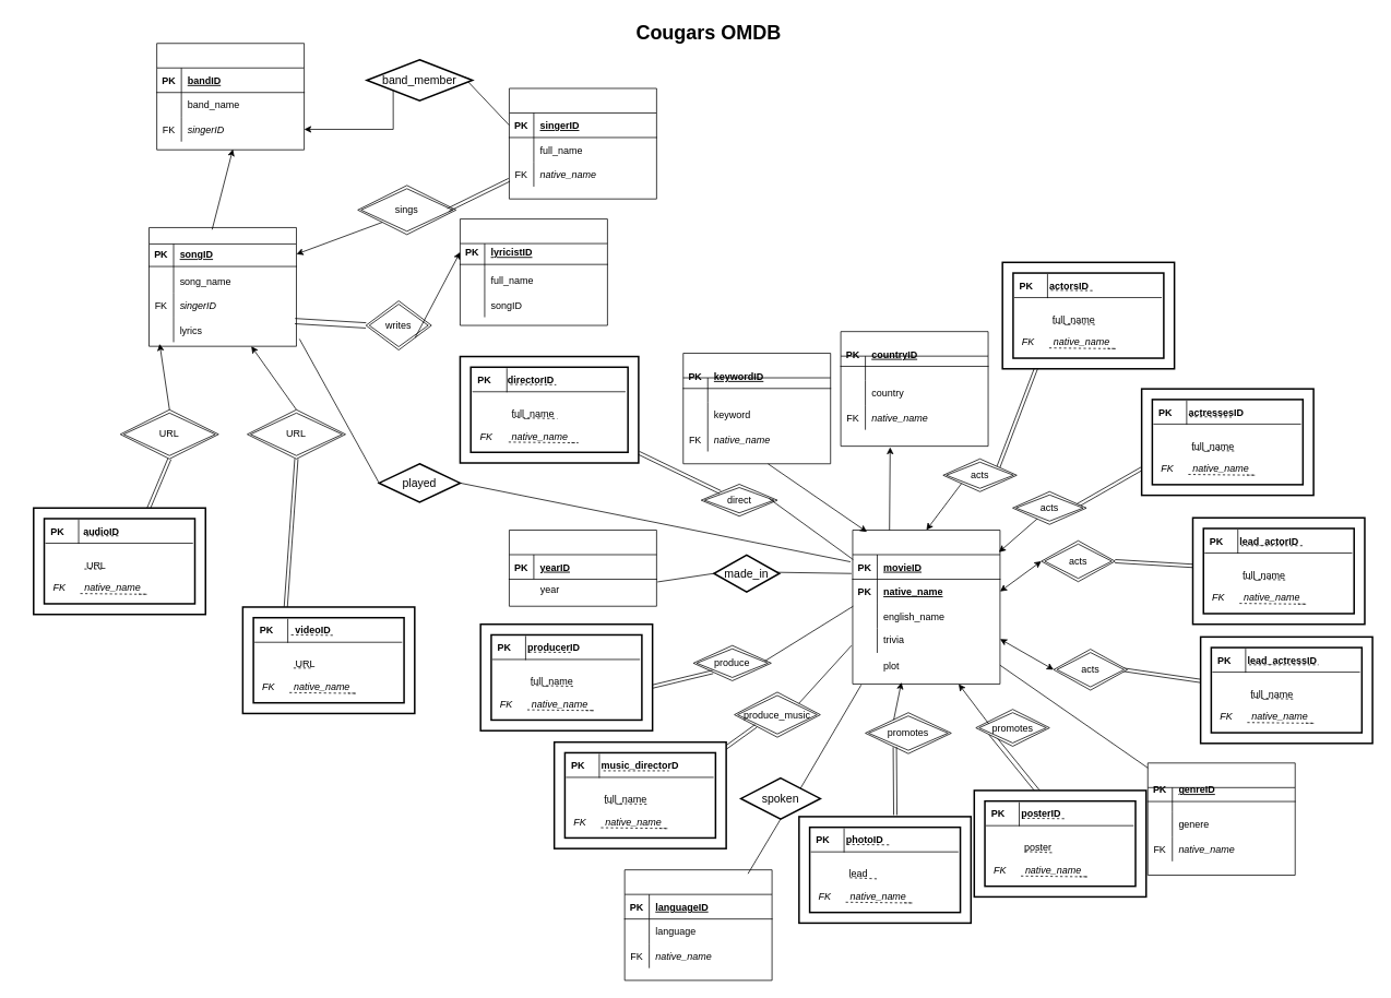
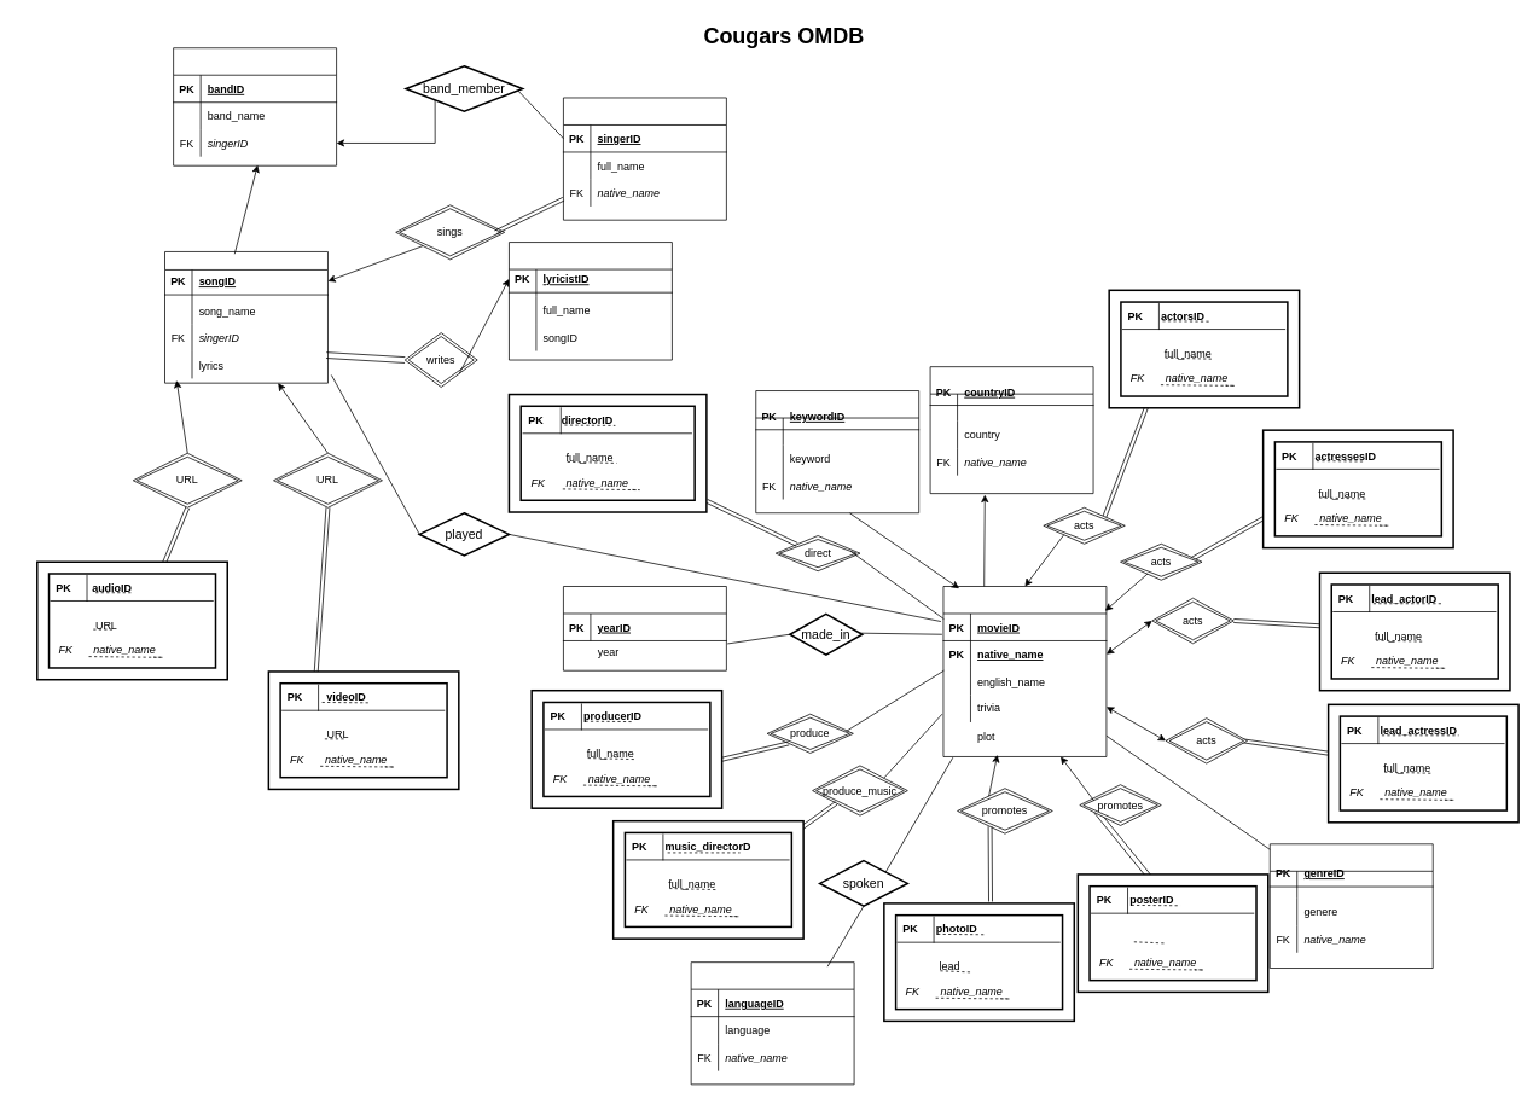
- <mxCell id="301" value="poster" style="shape=partialRectangle;connectable=0;fillColor=none;top=0;left=0;bottom=0;right=0;align=left;spacingLeft=6;overflow=hidden;fontStyle=0;spacingTop=1;strokeWidth=1;" vertex="1" parent="299"><mxGeometry x="23.333" width="116.667" height="30" as="geometry" /></mxCell>
